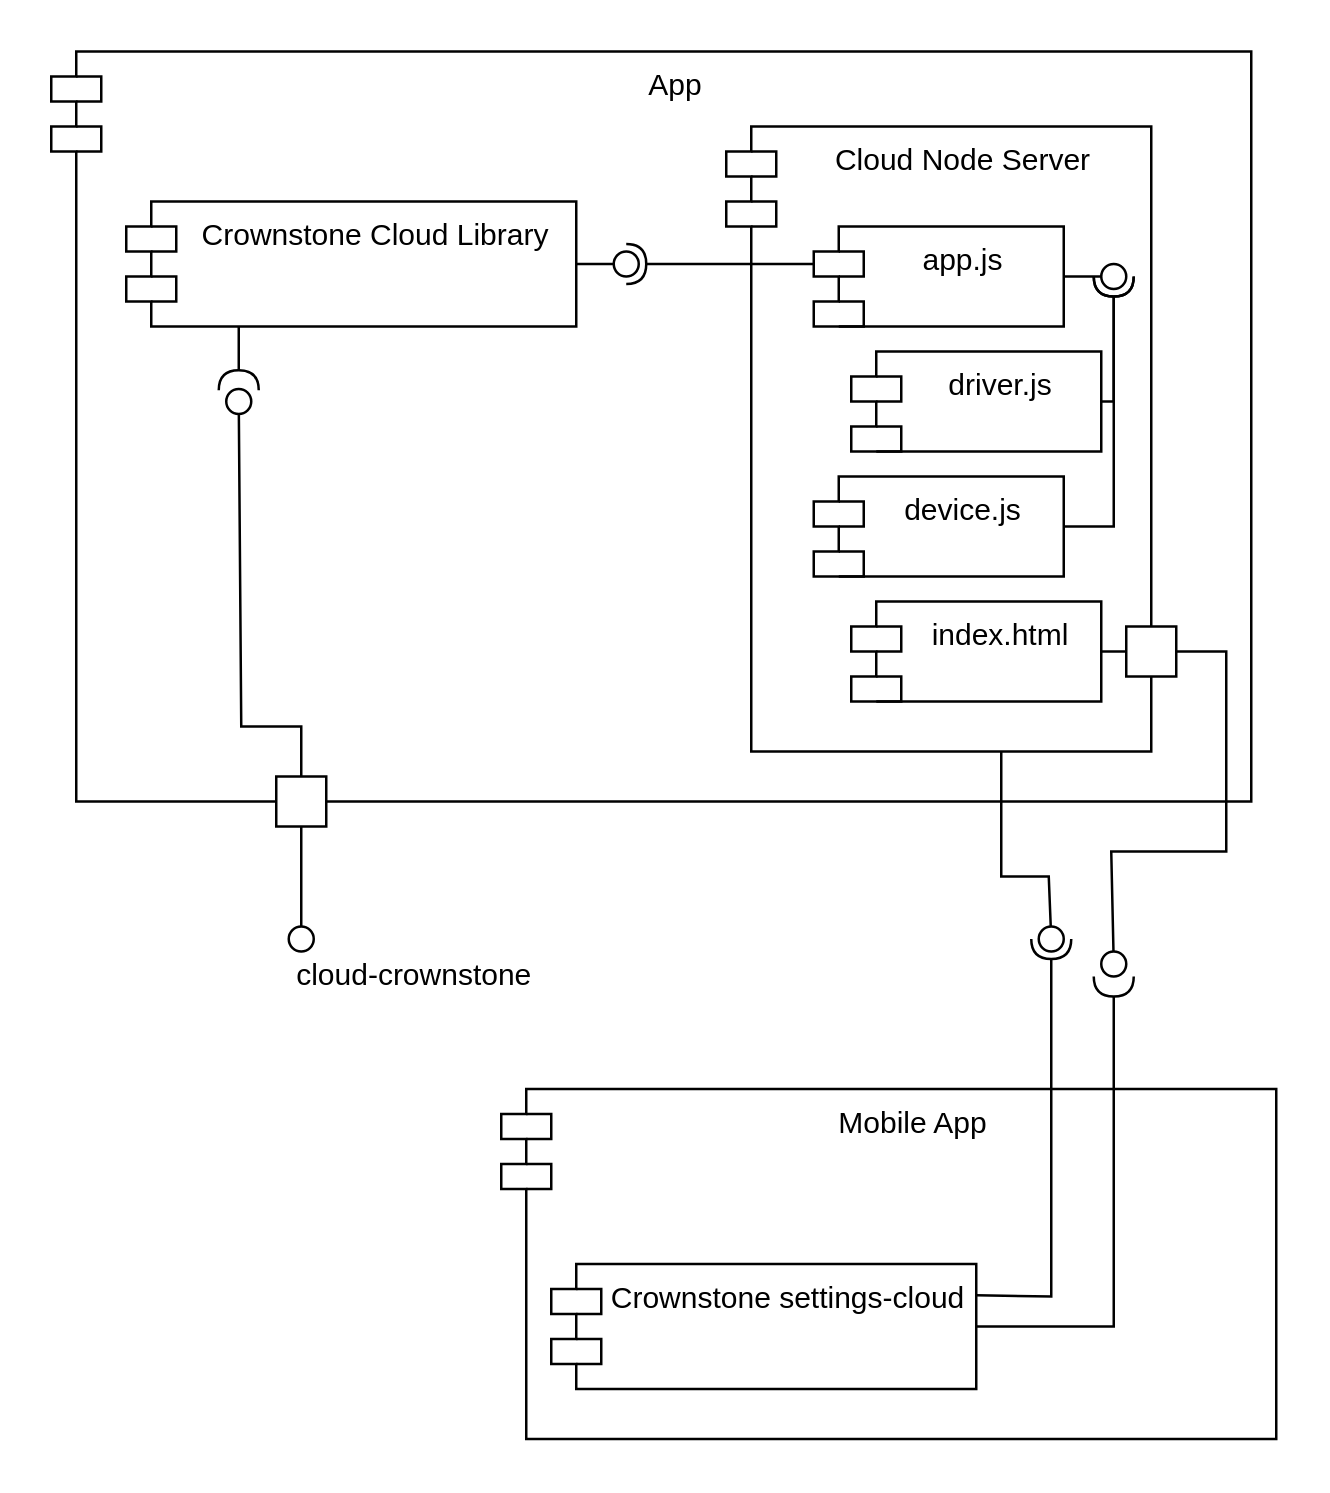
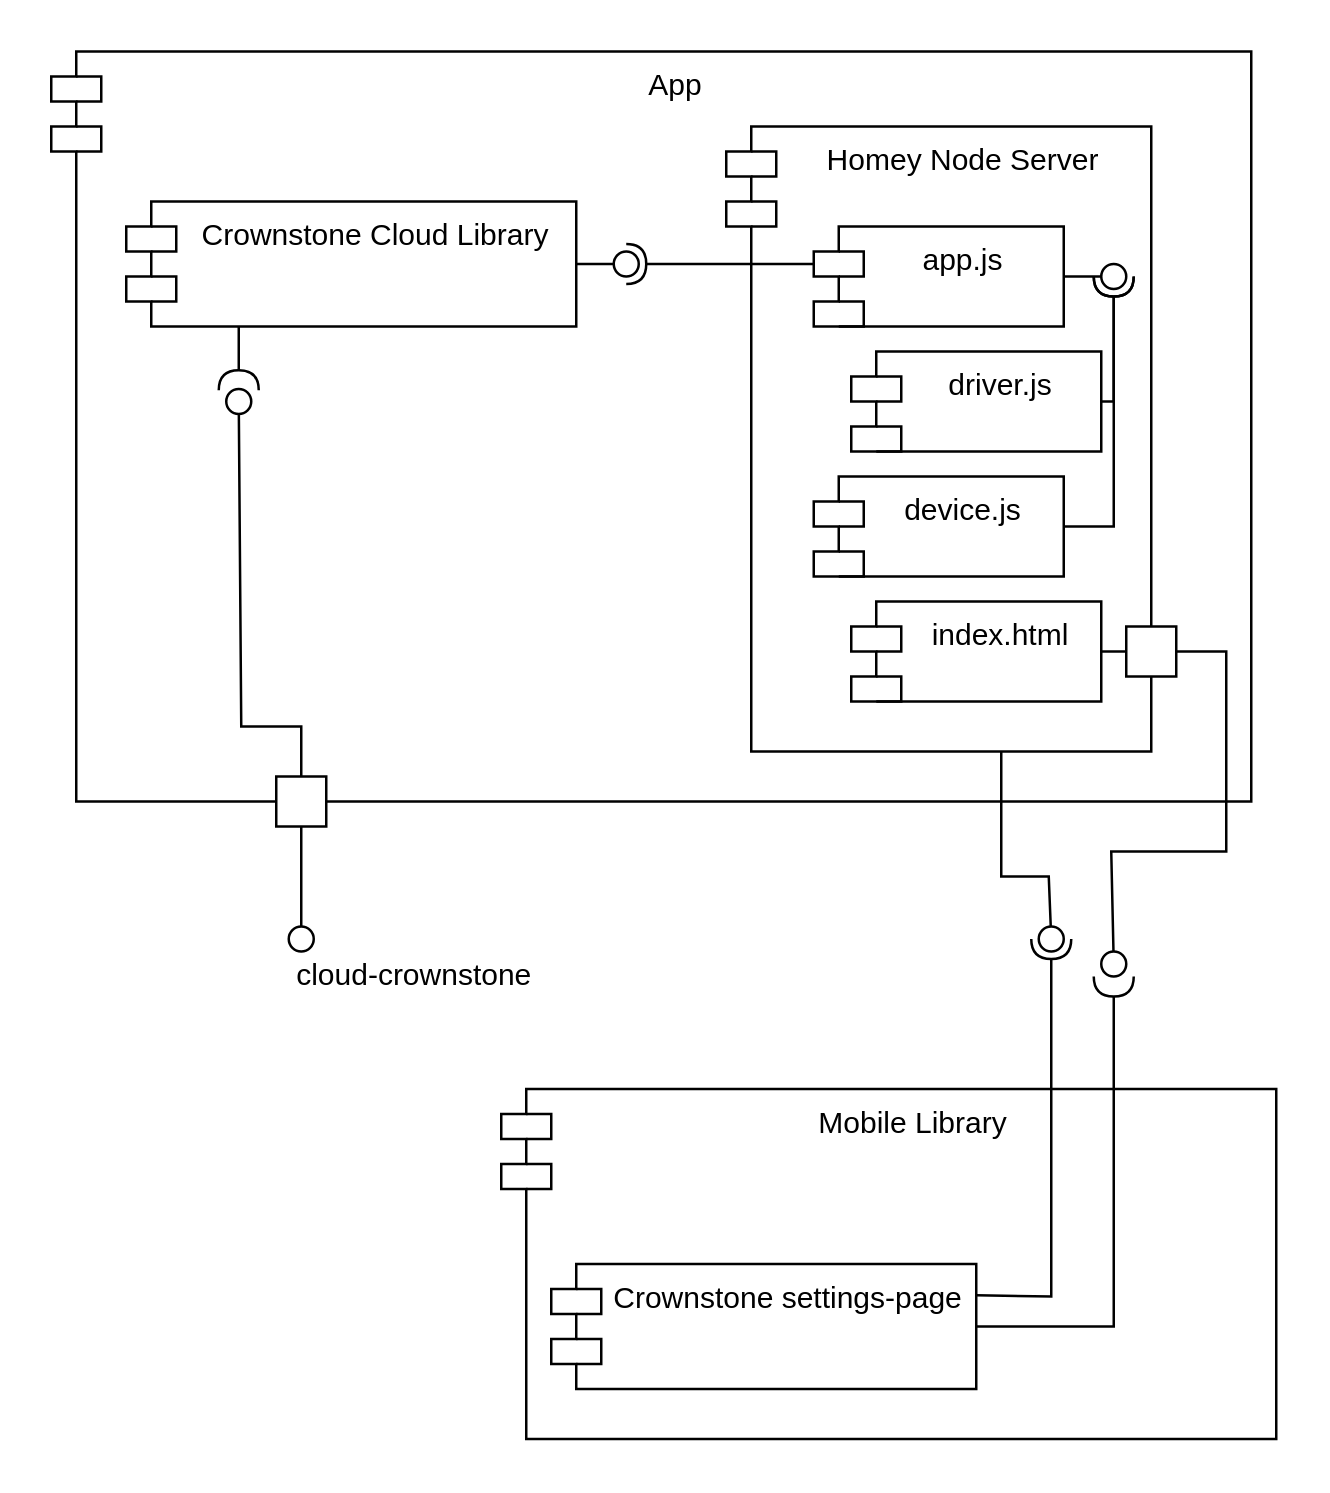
- <mxCell id="5" value="Cloud Node Server" style="shape=module;align=left;spacingLeft=20;align=center;verticalAlign=top;" vertex="1" parent="1"><mxGeometry x="290" y="50" width="170" height="250" as="geometry" /></mxCell>
+ <mxCell id="5" value="Homey Node Server" style="shape=module;align=left;spacingLeft=20;align=center;verticalAlign=top;" vertex="1" parent="1"><mxGeometry x="290" y="50" width="170" height="250" as="geometry" /></mxCell>
- <mxCell id="2" value="Mobile App" style="shape=module;align=left;spacingLeft=20;align=center;verticalAlign=top;" vertex="1" parent="1"><mxGeometry x="200" y="435" width="310" height="140" as="geometry" /></mxCell>
+ <mxCell id="2" value="Mobile Library" style="shape=module;align=left;spacingLeft=20;align=center;verticalAlign=top;" vertex="1" parent="1"><mxGeometry x="200" y="435" width="310" height="140" as="geometry" /></mxCell>
- <mxCell id="3" value="Crownstone settings-cloud" style="shape=module;align=left;spacingLeft=20;align=center;verticalAlign=top;" vertex="1" parent="1"><mxGeometry x="220" y="505" width="170" height="50" as="geometry" /></mxCell>
+ <mxCell id="3" value="Crownstone settings-page" style="shape=module;align=left;spacingLeft=20;align=center;verticalAlign=top;" vertex="1" parent="1"><mxGeometry x="220" y="505" width="170" height="50" as="geometry" /></mxCell>
